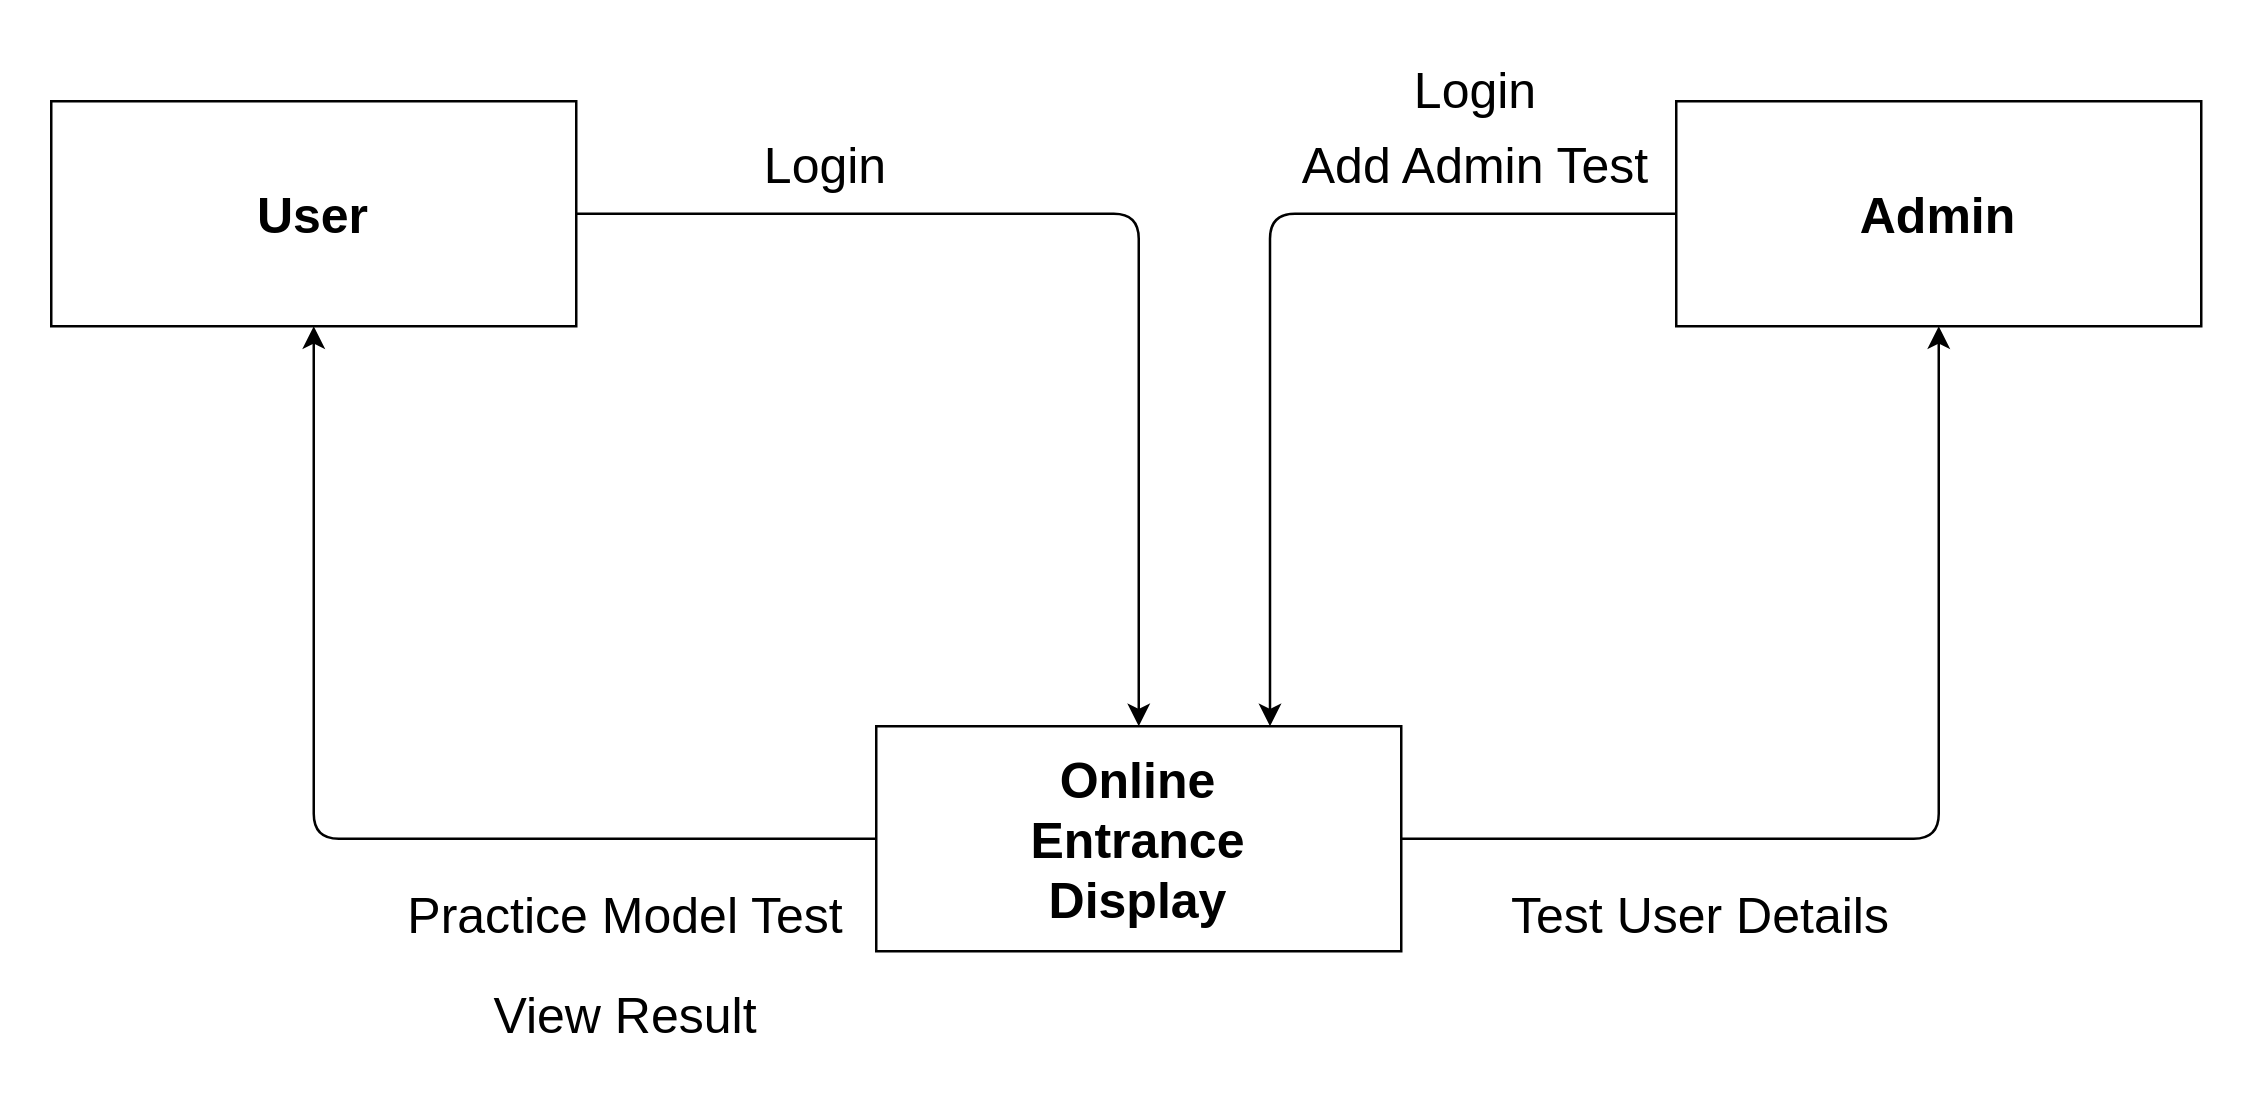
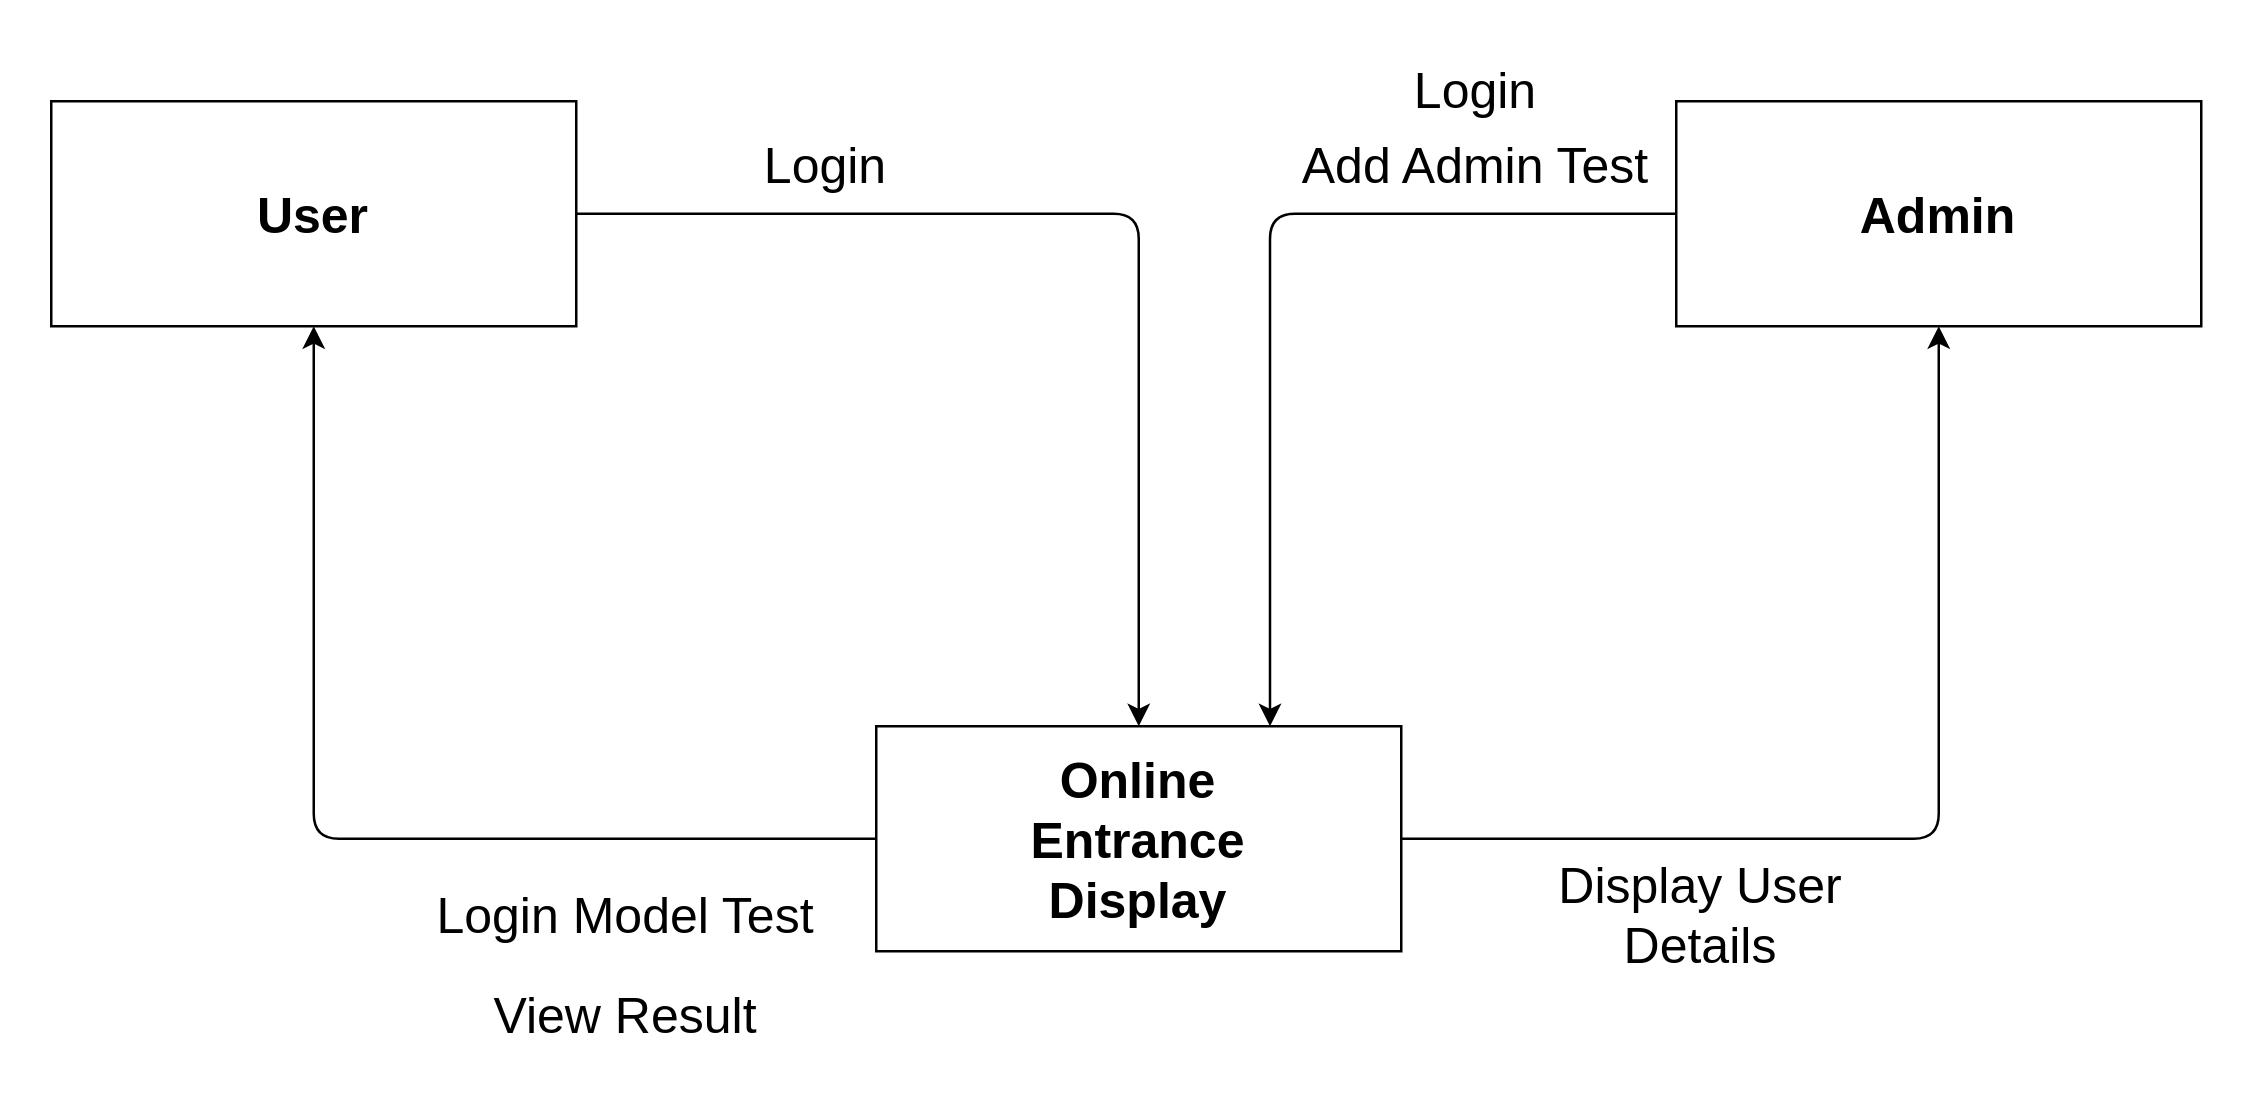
- <mxCell id="10" value="&lt;span style=&quot;font-size: 20px;&quot;&gt;Practice Model Test&lt;/span&gt;" style="text;html=1;strokeColor=none;fillColor=none;align=center;verticalAlign=middle;whiteSpace=wrap;rounded=0;" parent="1" vertex="1"><mxGeometry x="160" y="350" width="180" height="30" as="geometry" /></mxCell>
+ <mxCell id="10" value="&lt;span style=&quot;font-size: 20px;&quot;&gt;Login Model Test&lt;/span&gt;" style="text;html=1;strokeColor=none;fillColor=none;align=center;verticalAlign=middle;whiteSpace=wrap;rounded=0;" parent="1" vertex="1"><mxGeometry x="160" y="350" width="180" height="30" as="geometry" /></mxCell>
- <mxCell id="14" value="&lt;span style=&quot;font-size: 20px;&quot;&gt;Test User Details&lt;/span&gt;" style="text;html=1;strokeColor=none;fillColor=none;align=center;verticalAlign=middle;whiteSpace=wrap;rounded=0;" parent="1" vertex="1"><mxGeometry x="590" y="350" width="180" height="30" as="geometry" /></mxCell>
+ <mxCell id="14" value="&lt;span style=&quot;font-size: 20px;&quot;&gt;Display User Details&lt;/span&gt;" style="text;html=1;strokeColor=none;fillColor=none;align=center;verticalAlign=middle;whiteSpace=wrap;rounded=0;" parent="1" vertex="1"><mxGeometry x="590" y="350" width="180" height="30" as="geometry" /></mxCell>
